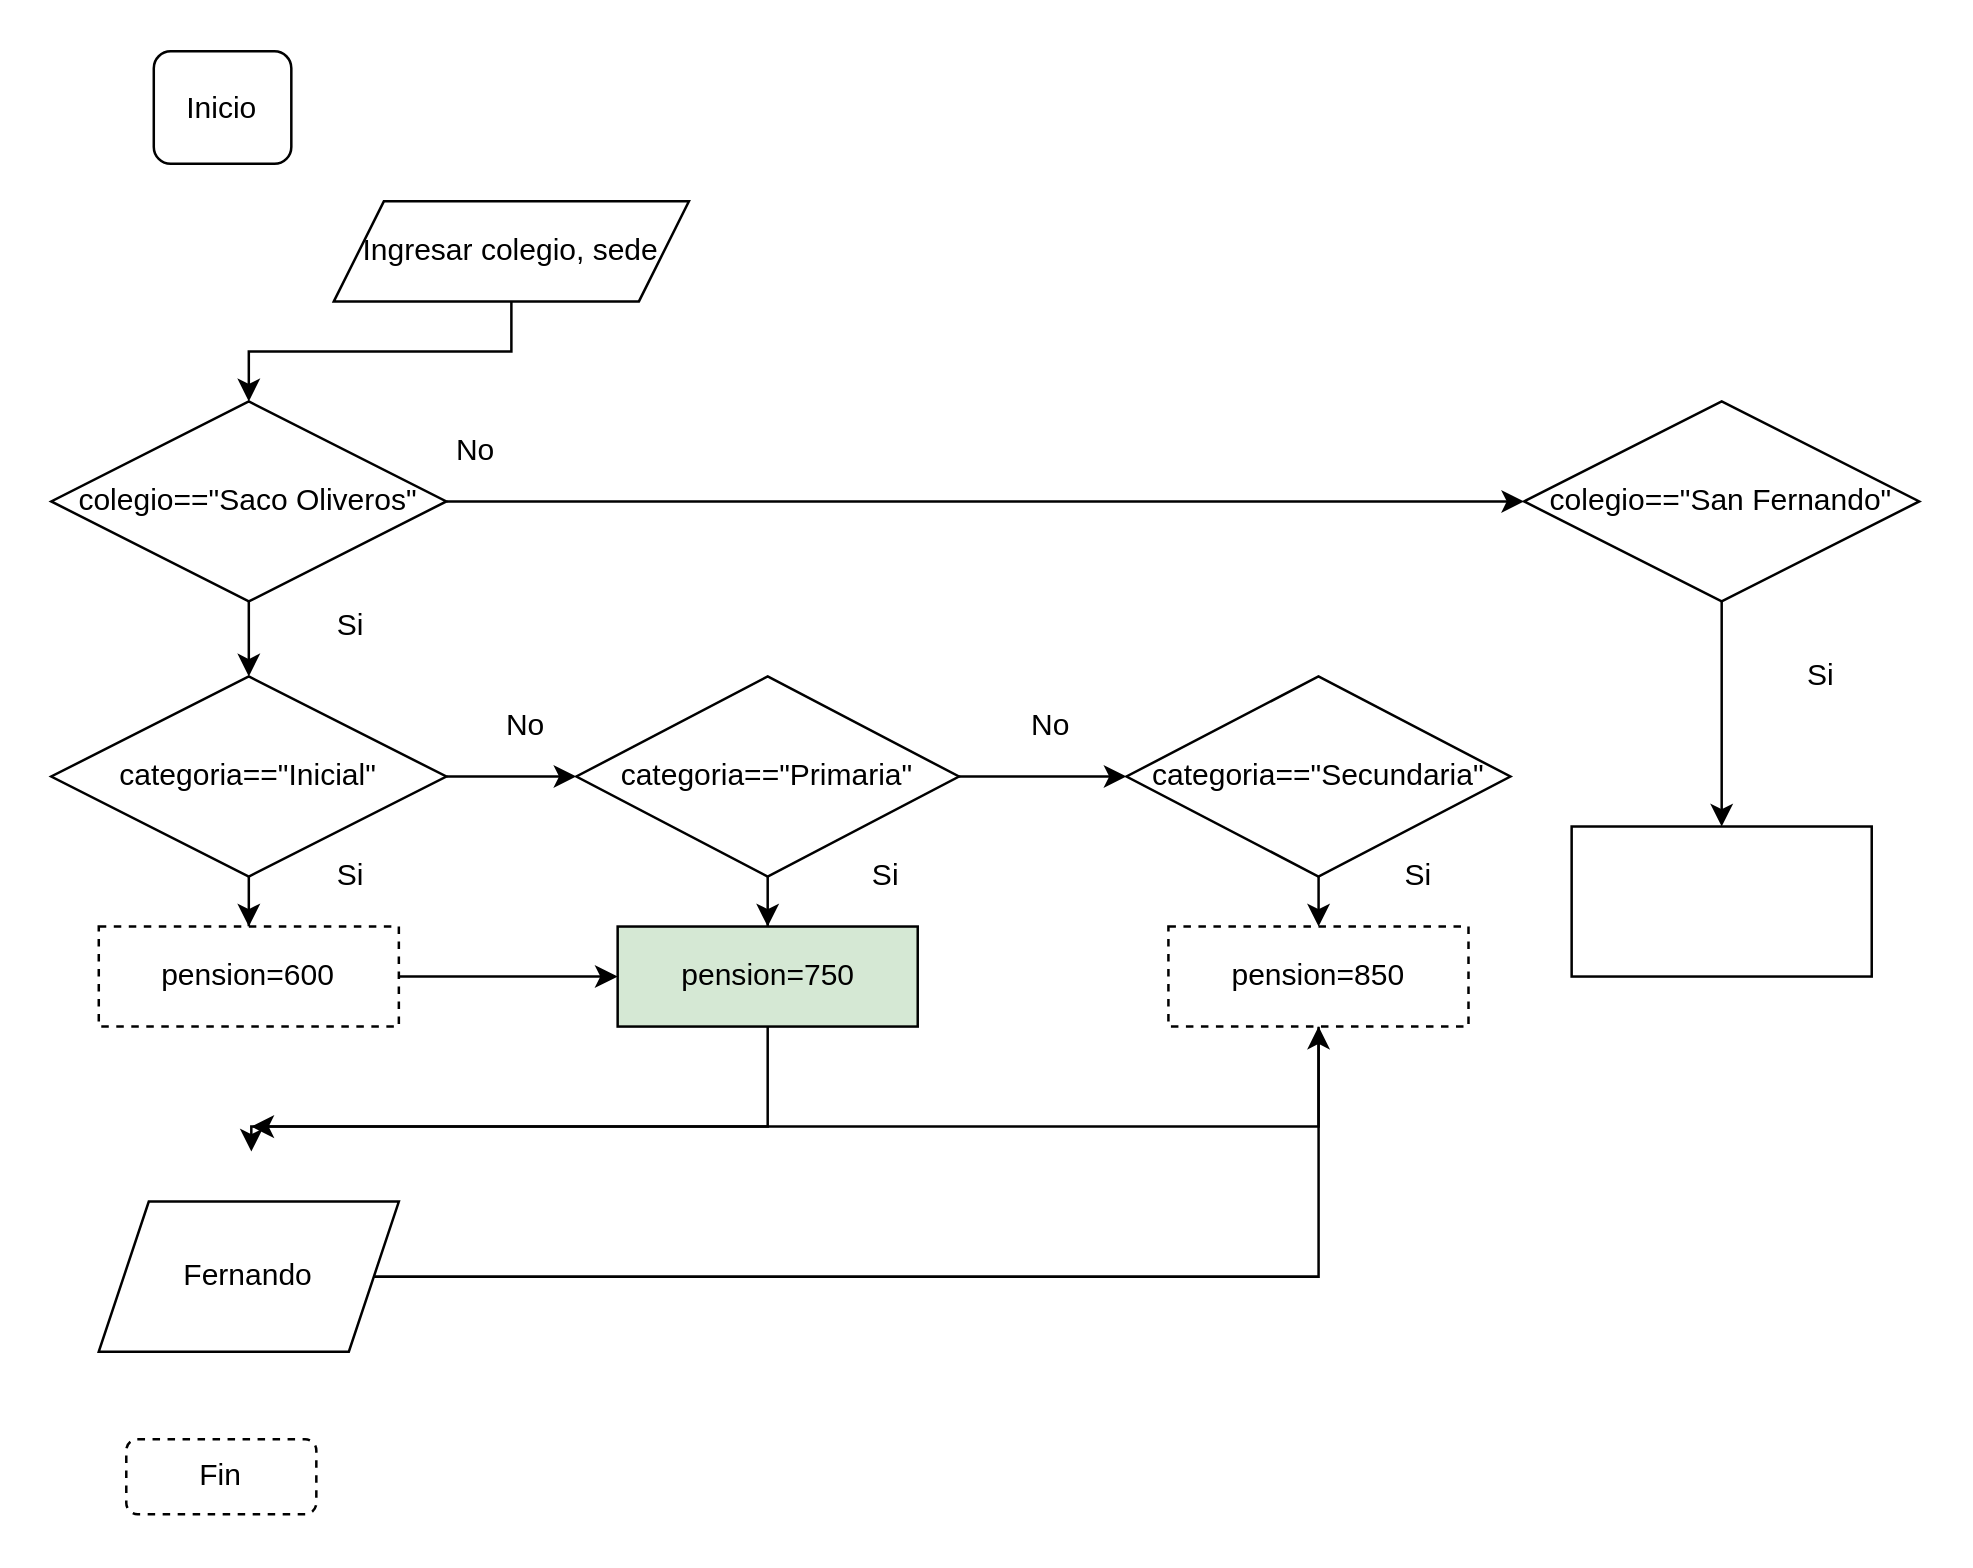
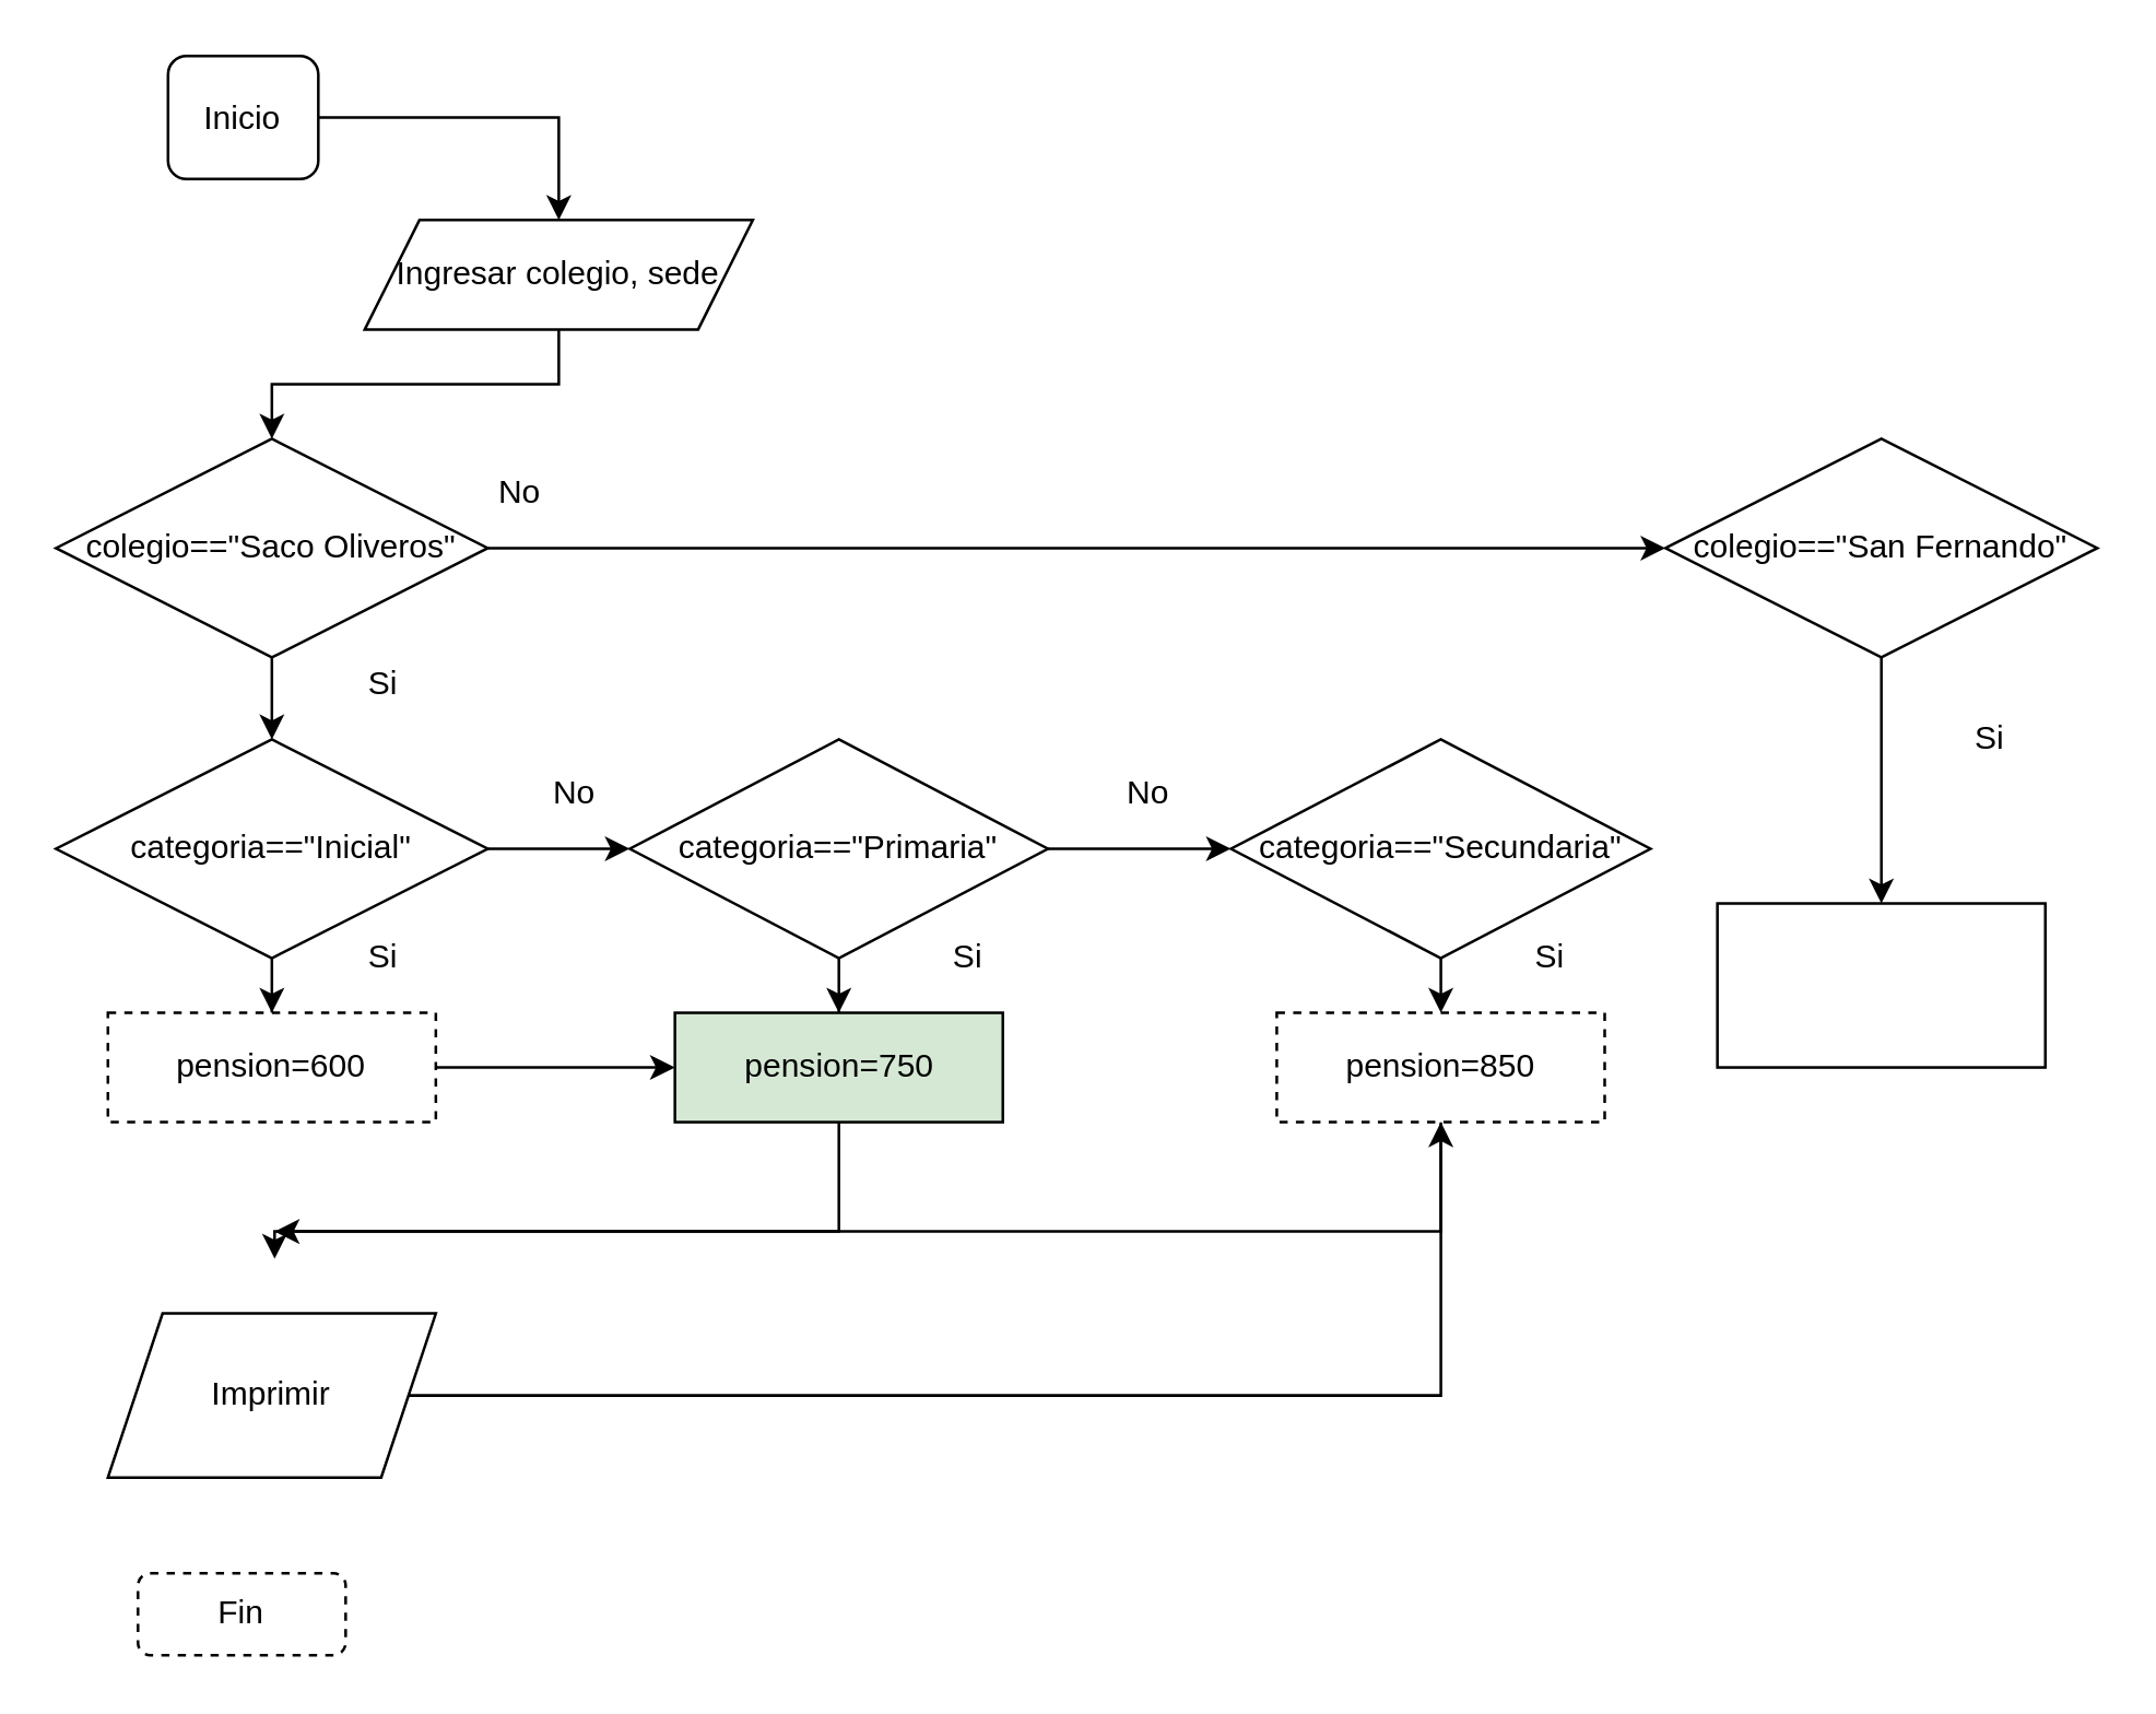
+ <mxCell id="2" value="" style="edgeStyle=orthogonalEdgeStyle;rounded=0;orthogonalLoop=1;jettySize=auto;html=1;" edge="1" parent="1" source="3" target="6"><mxGeometry relative="1" as="geometry" /></mxCell>
- <mxCell id="36" value="Fernando" style="shape=parallelogram;perimeter=parallelogramPerimeter;whiteSpace=wrap;html=1;fixedSize=1;" vertex="1" parent="1"><mxGeometry x="39" y="480" width="120" height="60" as="geometry" /></mxCell>
+ <mxCell id="36" value="Imprimir" style="shape=parallelogram;perimeter=parallelogramPerimeter;whiteSpace=wrap;html=1;fixedSize=1;" vertex="1" parent="1"><mxGeometry x="39" y="480" width="120" height="60" as="geometry" /></mxCell>
